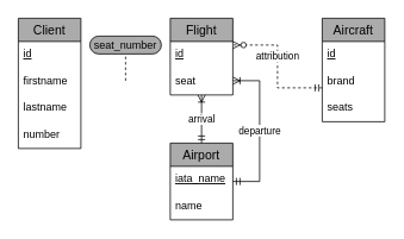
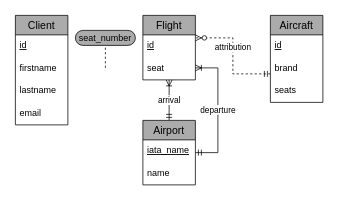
- <mxCell id="9" value="number" style="text;strokeColor=none;fillColor=none;spacingLeft=4;spacingRight=4;overflow=hidden;rotatable=0;points=[[0,0.5],[1,0.5]];portConstraint=eastwest;fontSize=12;" parent="5" vertex="1"><mxGeometry y="116" width="70" height="30" as="geometry" /></mxCell>
+ <mxCell id="9" value="email" style="text;strokeColor=none;fillColor=none;spacingLeft=4;spacingRight=4;overflow=hidden;rotatable=0;points=[[0,0.5],[1,0.5]];portConstraint=eastwest;fontSize=12;" parent="5" vertex="1"><mxGeometry y="116" width="70" height="30" as="geometry" /></mxCell>
